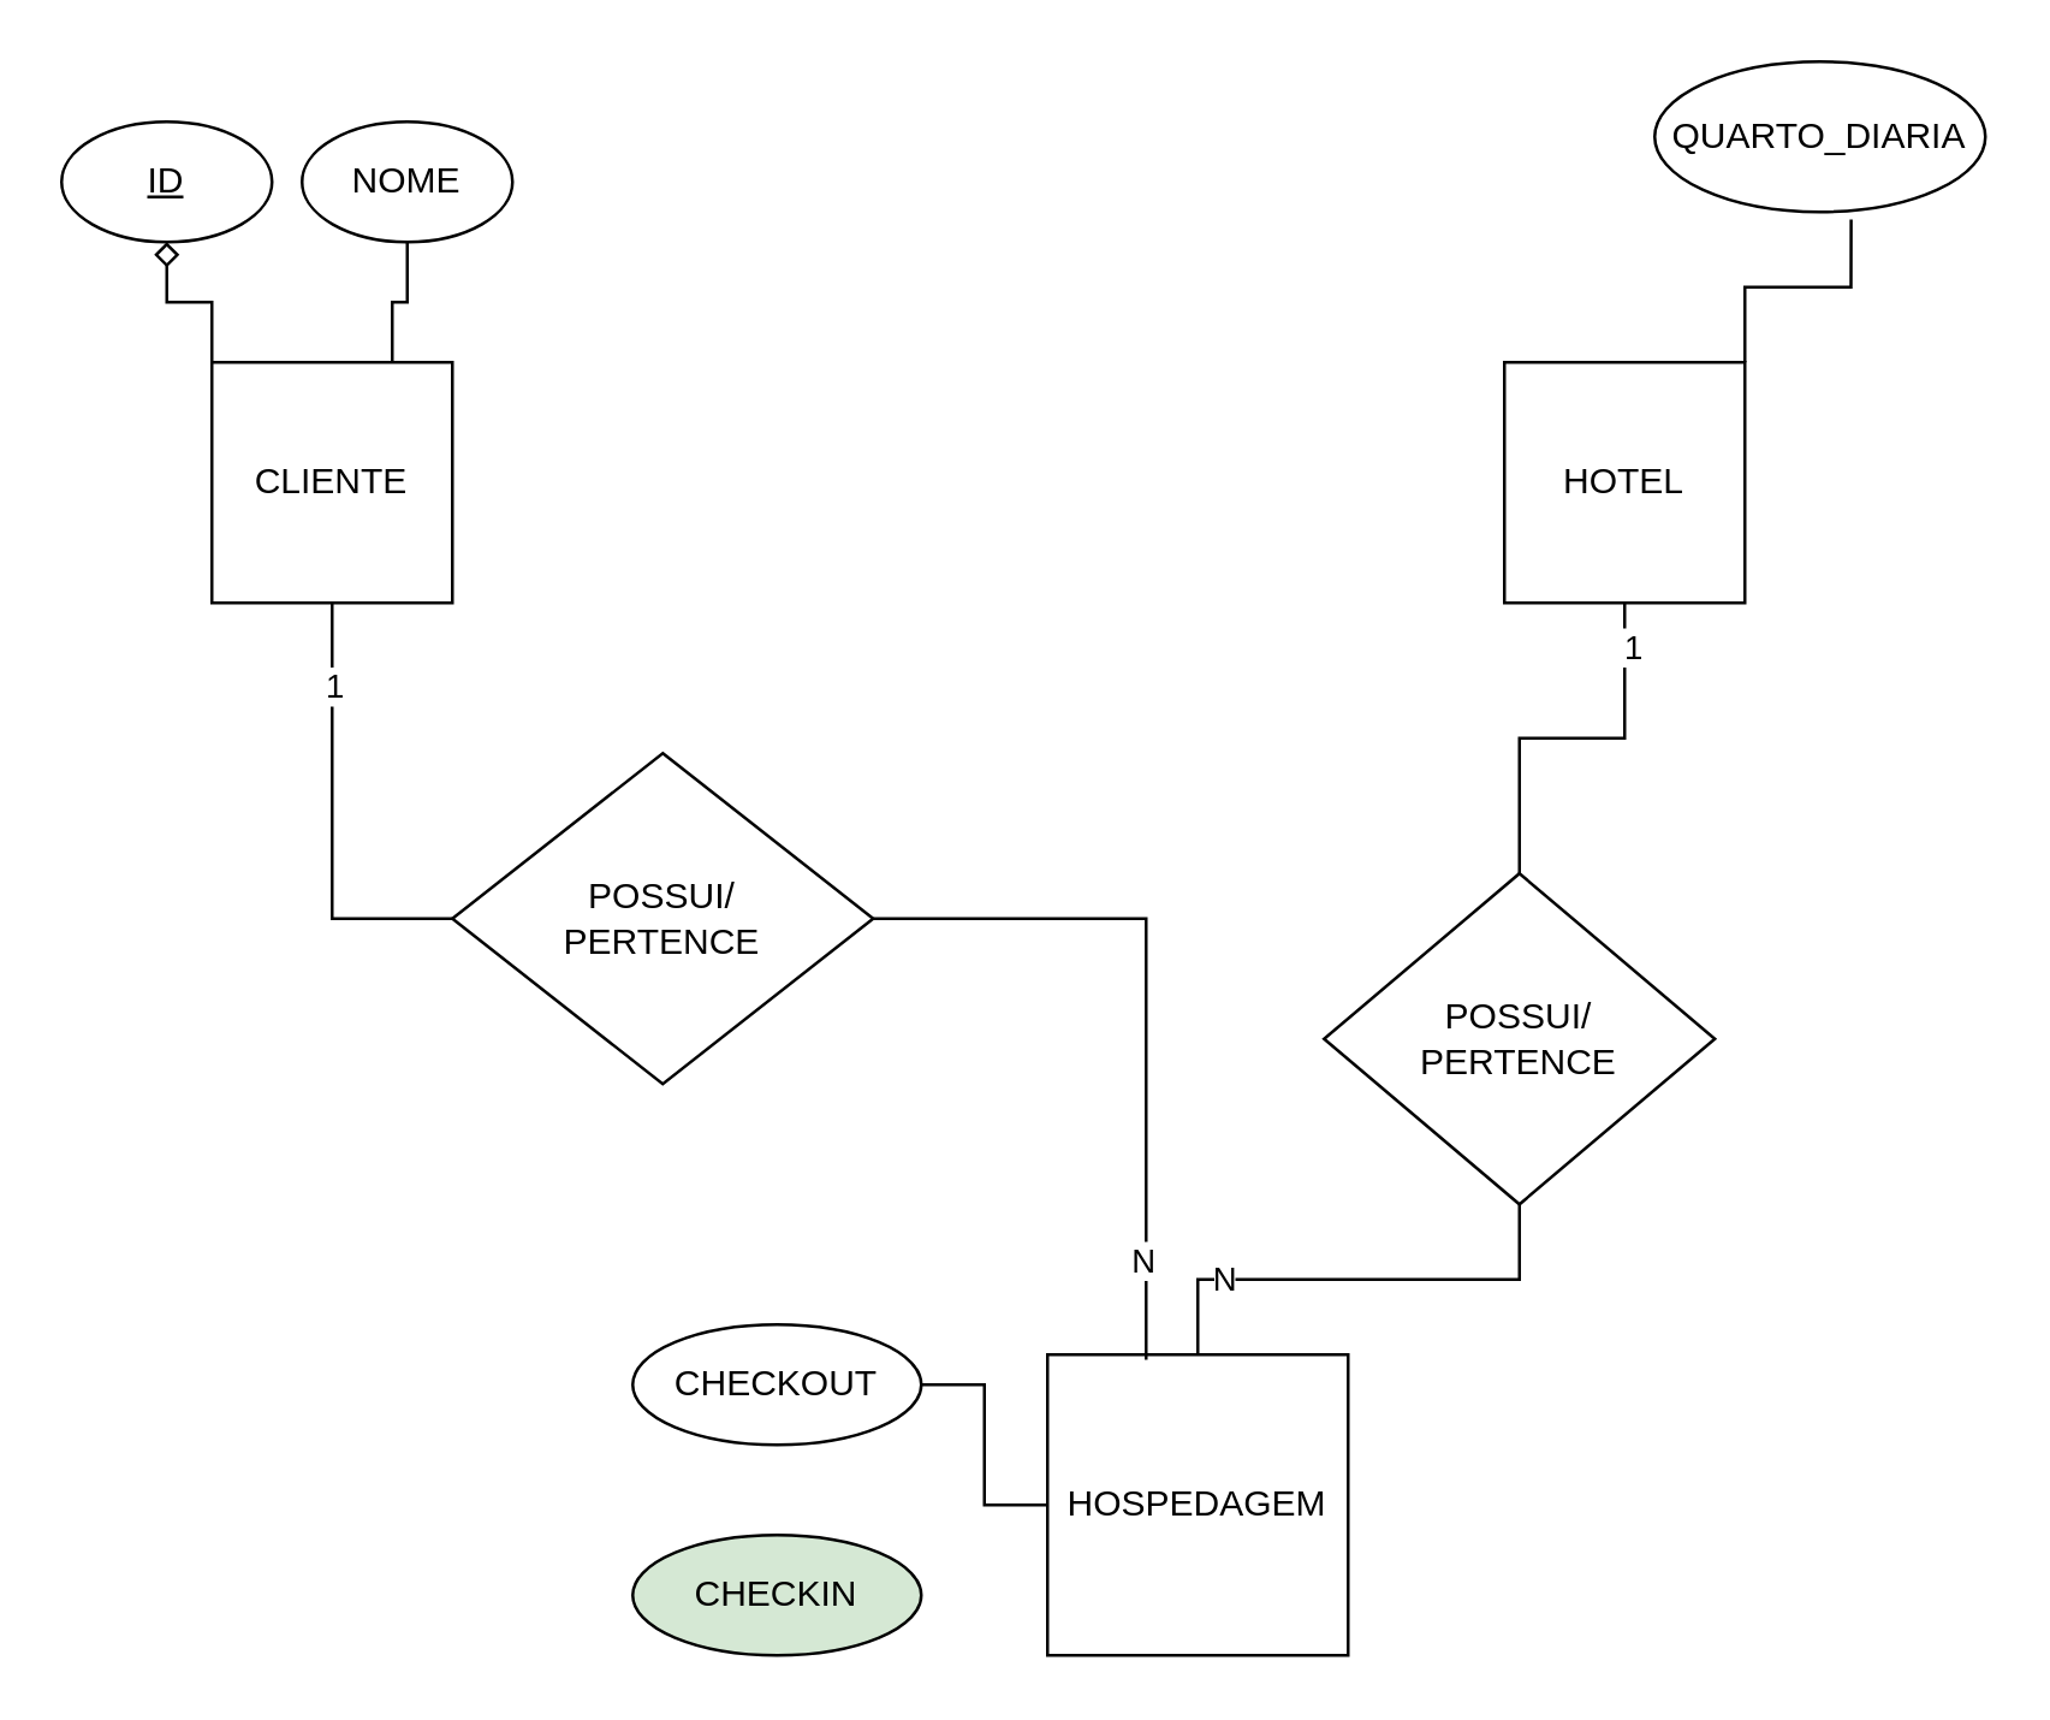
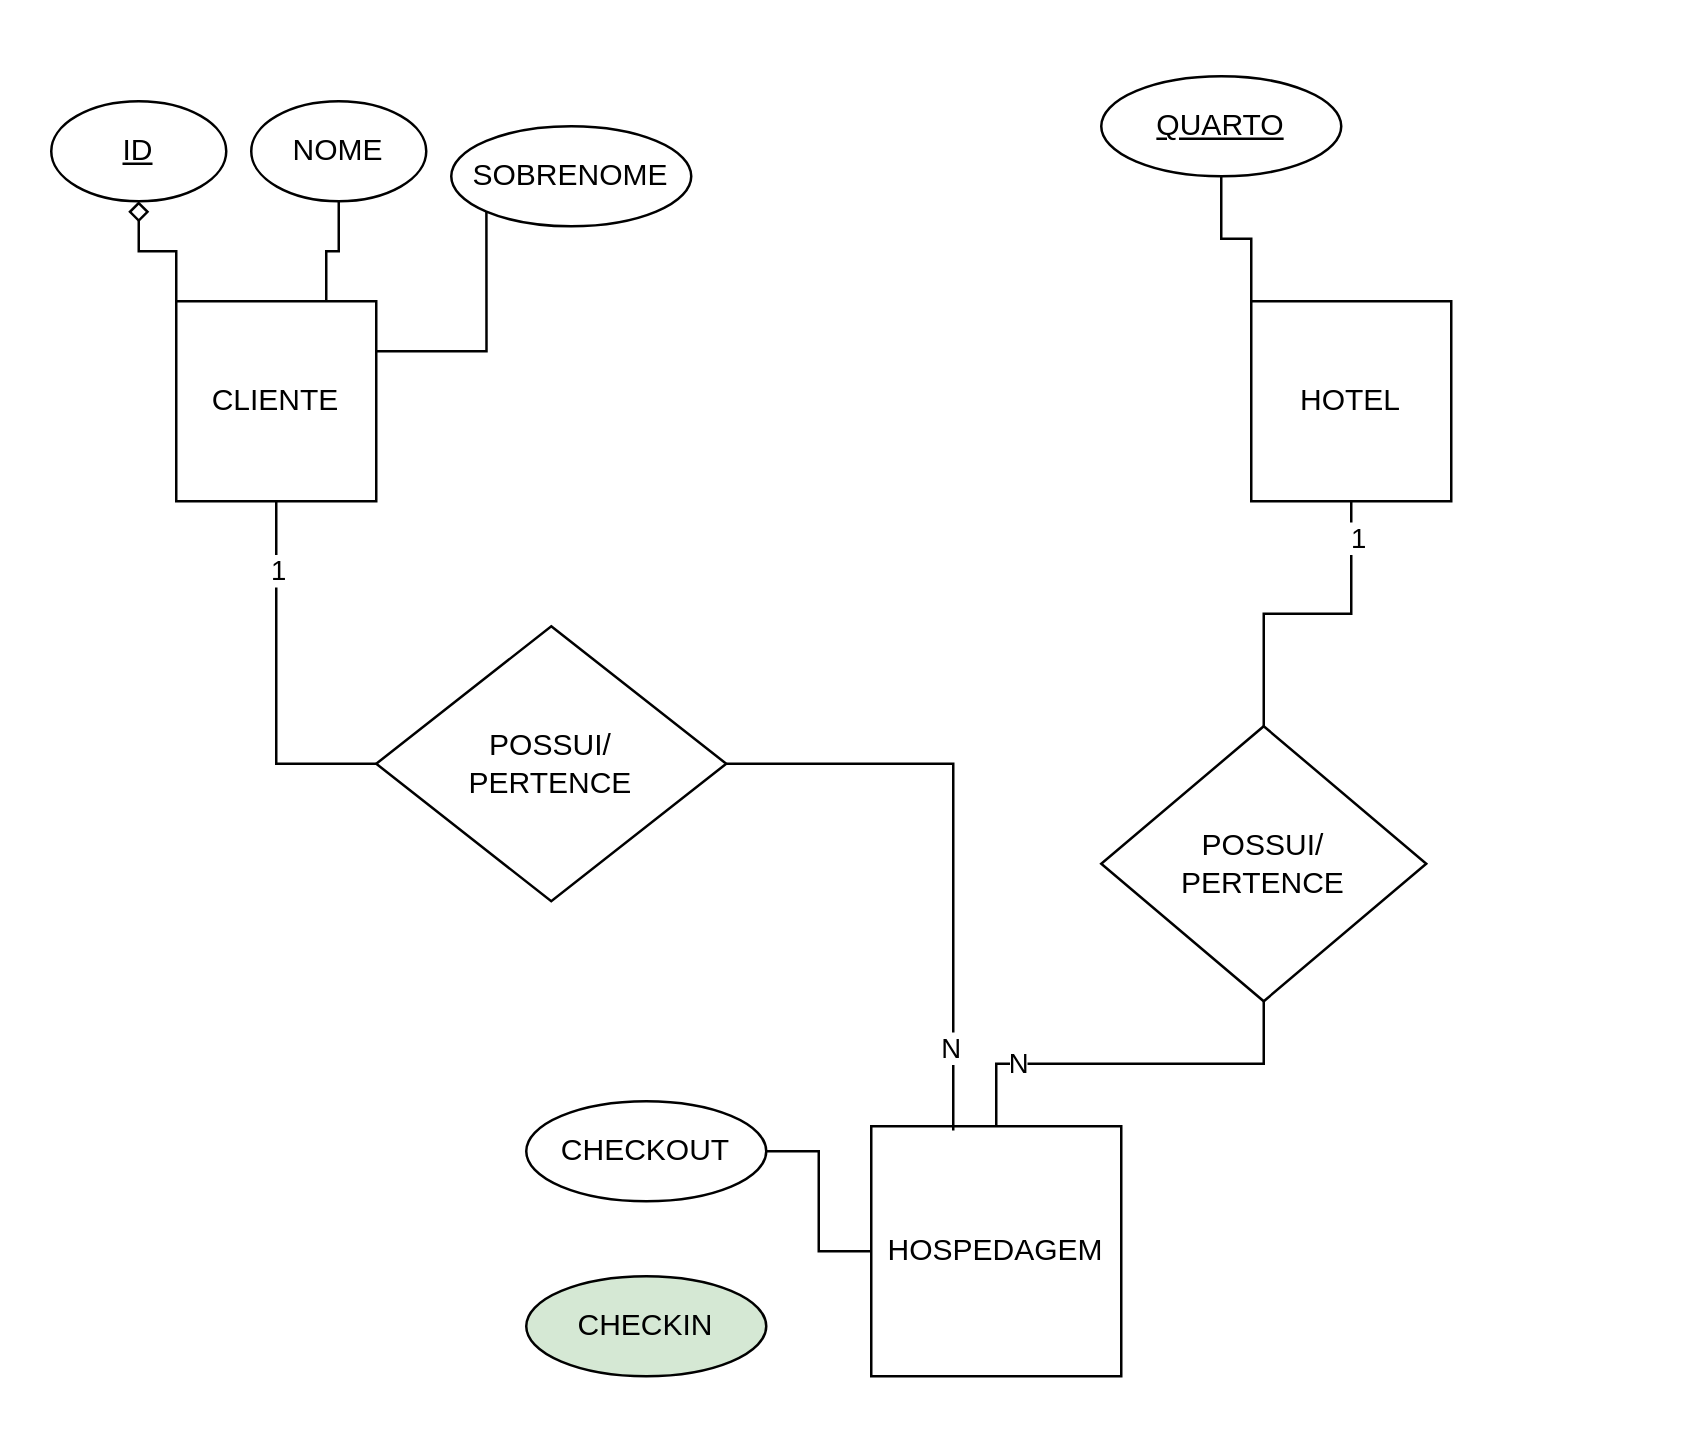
- <mxCell id="16" value="QUARTO_DIARIA" style="ellipse;whiteSpace=wrap;html=1;" vertex="1" parent="1"><mxGeometry x="550" y="20" width="110" height="50" as="geometry" /></mxCell>
+ <mxCell id="15" value="&lt;u&gt;QUARTO&lt;/u&gt;" style="ellipse;whiteSpace=wrap;html=1;" vertex="1" parent="1"><mxGeometry x="440" y="30" width="96" height="40" as="geometry" /></mxCell>
+ <mxCell id="14" value="SOBRENOME" style="ellipse;whiteSpace=wrap;html=1;" vertex="1" parent="1"><mxGeometry x="180" y="50" width="96" height="40" as="geometry" /></mxCell>
+ <mxCell id="8" style="edgeStyle=orthogonalEdgeStyle;rounded=0;orthogonalLoop=1;jettySize=auto;html=1;exitX=0;exitY=0;exitDx=0;exitDy=0;entryX=0.5;entryY=1;entryDx=0;entryDy=0;endArrow=none;endFill=0;" edge="1" parent="1" source="10" target="15"><mxGeometry relative="1" as="geometry" /></mxCell>
- <mxCell id="9" style="edgeStyle=orthogonalEdgeStyle;rounded=0;orthogonalLoop=1;jettySize=auto;html=1;exitX=1;exitY=0;exitDx=0;exitDy=0;entryX=0.594;entryY=1.05;entryDx=0;entryDy=0;entryPerimeter=0;endArrow=none;endFill=0;" edge="1" parent="1" source="10" target="16"><mxGeometry relative="1" as="geometry" /></mxCell>
+ <mxCell id="4" style="edgeStyle=orthogonalEdgeStyle;rounded=0;orthogonalLoop=1;jettySize=auto;html=1;exitX=1;exitY=0.25;exitDx=0;exitDy=0;entryX=0;entryY=1;entryDx=0;entryDy=0;endArrow=none;endFill=0;" edge="1" parent="1" source="7" target="14"><mxGeometry relative="1" as="geometry" /></mxCell>
